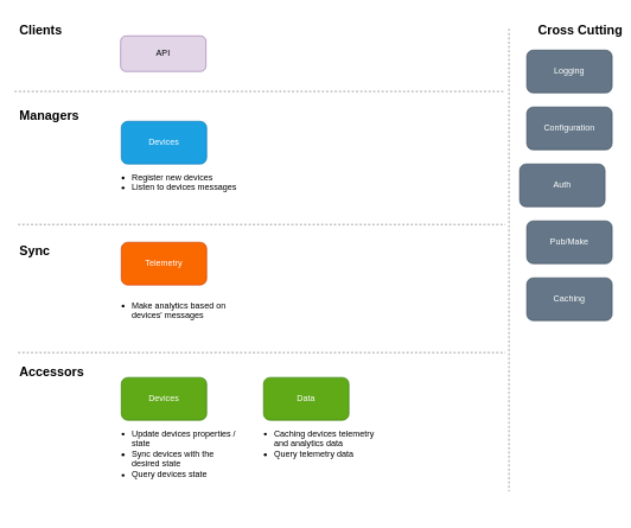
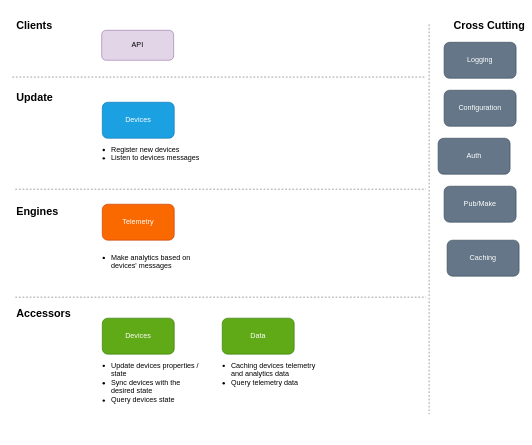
- <mxCell id="10" value="&lt;font style=&quot;font-size: 18px&quot;&gt;Managers&lt;/font&gt;" style="text;strokeColor=none;fillColor=none;html=1;fontSize=24;fontStyle=1;verticalAlign=middle;align=left;" parent="1" vertex="1"><mxGeometry x="25" y="140" width="100" height="40" as="geometry" /></mxCell>
+ <mxCell id="10" value="&lt;font style=&quot;font-size: 18px&quot;&gt;Update&lt;/font&gt;" style="text;strokeColor=none;fillColor=none;html=1;fontSize=24;fontStyle=1;verticalAlign=middle;align=left;" parent="1" vertex="1"><mxGeometry x="25" y="140" width="100" height="40" as="geometry" /></mxCell>
- <mxCell id="11" value="&lt;font style=&quot;font-size: 18px&quot;&gt;Sync&lt;/font&gt;" style="text;strokeColor=none;fillColor=none;html=1;fontSize=24;fontStyle=1;verticalAlign=middle;align=left;" parent="1" vertex="1"><mxGeometry x="25" y="330" width="100" height="40" as="geometry" /></mxCell>
+ <mxCell id="11" value="&lt;font style=&quot;font-size: 18px&quot;&gt;Engines&lt;/font&gt;" style="text;strokeColor=none;fillColor=none;html=1;fontSize=24;fontStyle=1;verticalAlign=middle;align=left;" parent="1" vertex="1"><mxGeometry x="25" y="330" width="100" height="40" as="geometry" /></mxCell>
- <mxCell id="24" value="Caching" style="rounded=1;whiteSpace=wrap;html=1;fillColor=#647687;strokeColor=#314354;fontColor=#ffffff;" parent="1" vertex="1"><mxGeometry x="740" y="390" width="120" height="60" as="geometry" /></mxCell>
+ <mxCell id="24" value="Caching" style="rounded=1;whiteSpace=wrap;html=1;fillColor=#647687;strokeColor=#314354;fontColor=#ffffff;" parent="1" vertex="1"><mxGeometry x="745" y="400" width="120" height="60" as="geometry" /></mxCell>
